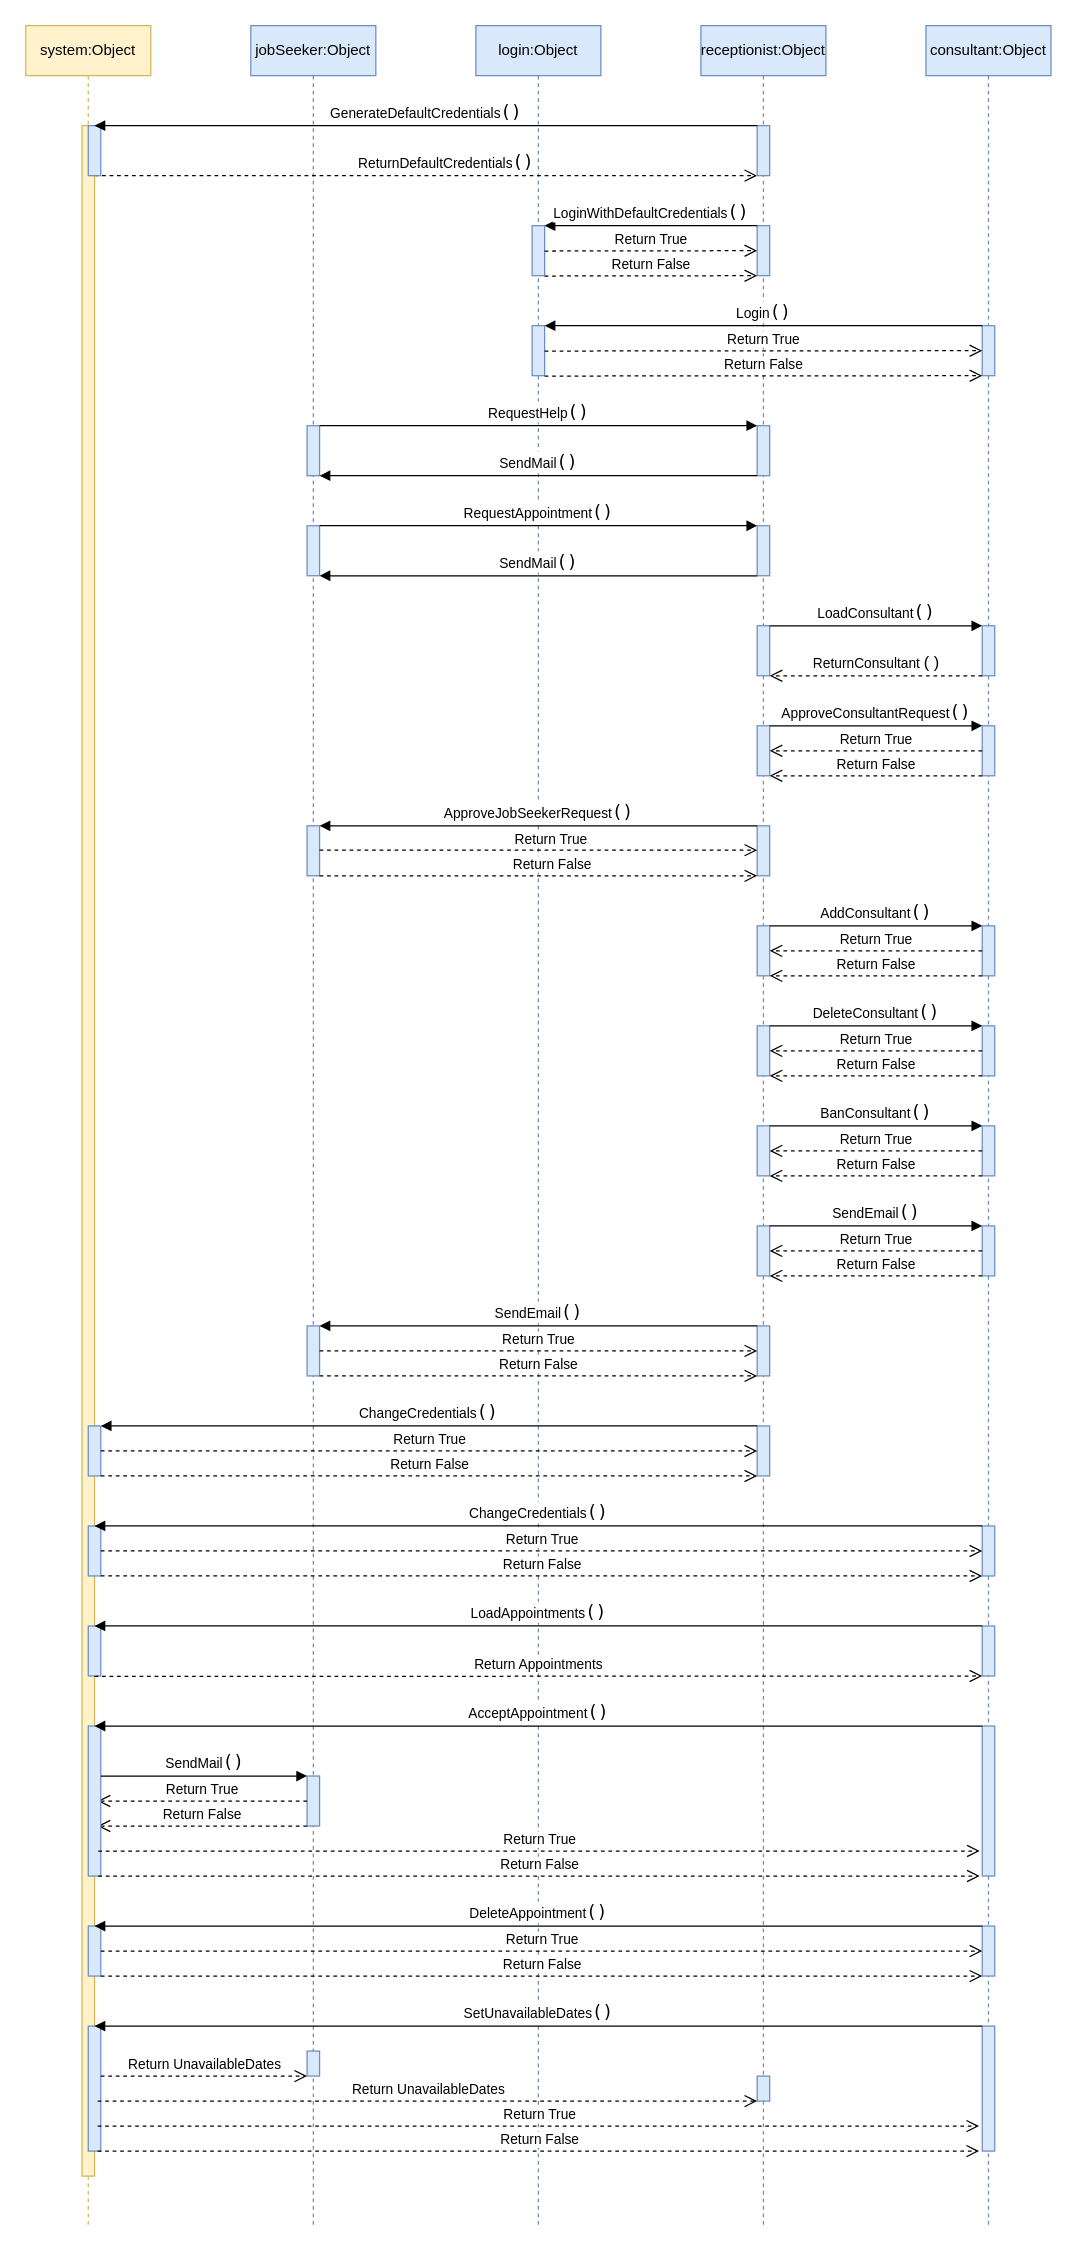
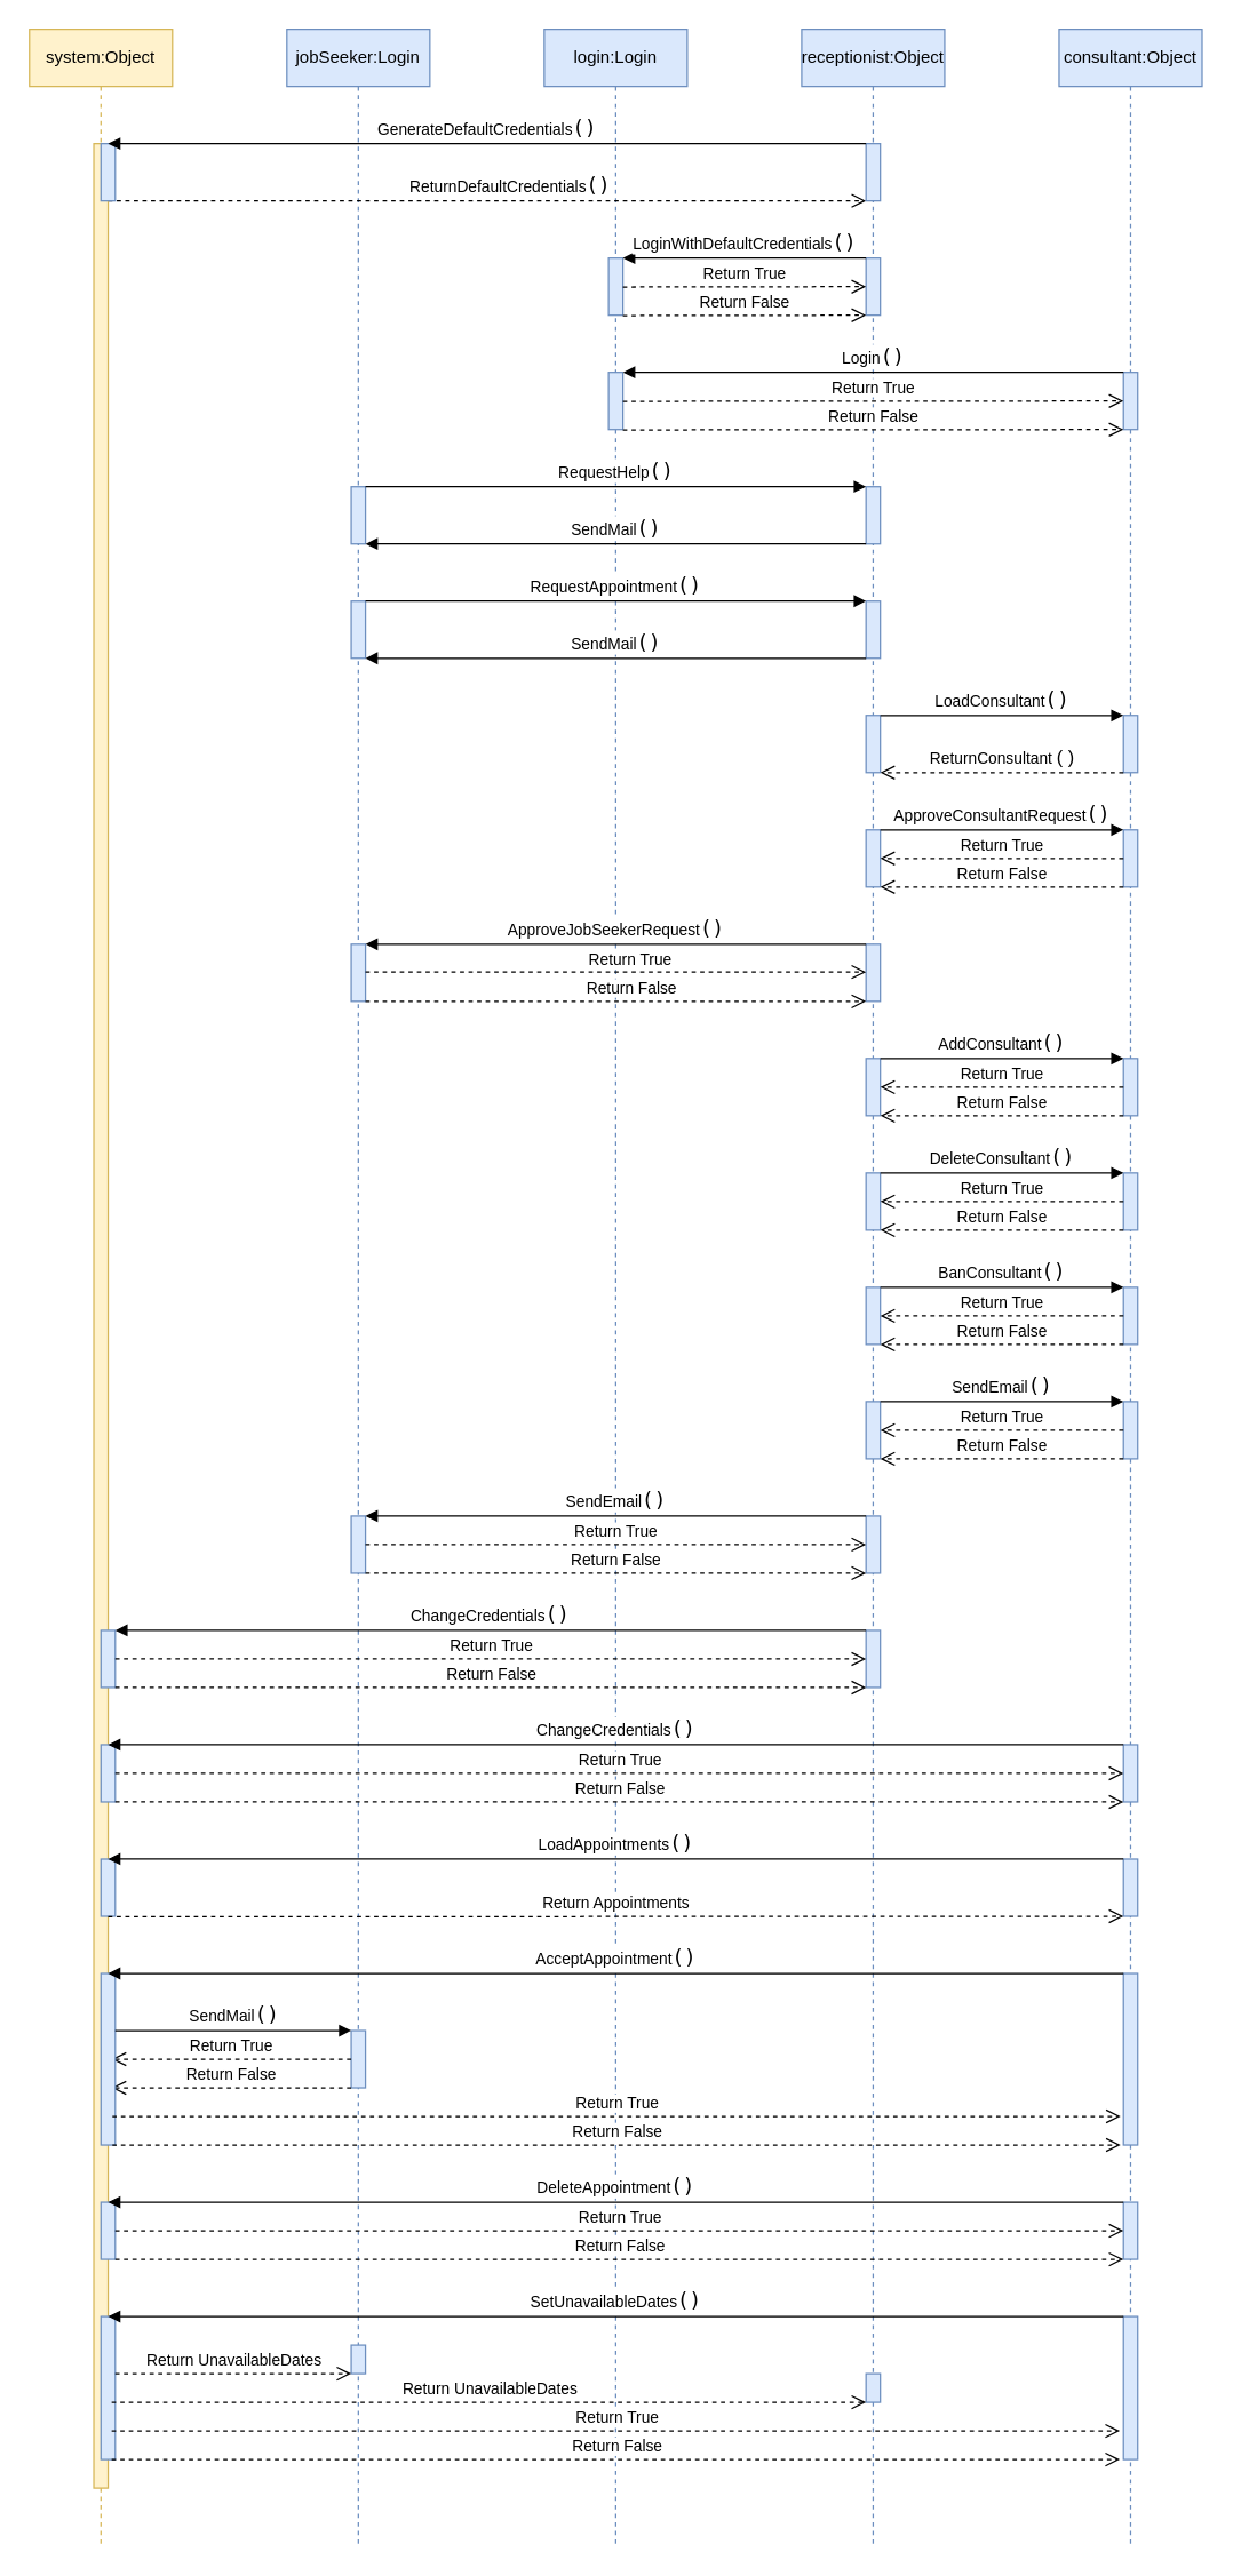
- <mxCell id="2" value="jobSeeker:Object" style="shape=umlLifeline;perimeter=lifelinePerimeter;whiteSpace=wrap;html=1;container=0;dropTarget=0;collapsible=0;recursiveResize=0;outlineConnect=0;portConstraint=eastwest;newEdgeStyle={&quot;edgeStyle&quot;:&quot;elbowEdgeStyle&quot;,&quot;elbow&quot;:&quot;vertical&quot;,&quot;curved&quot;:0,&quot;rounded&quot;:0};fillColor=#dae8fc;strokeColor=#6c8ebf;" parent="1" vertex="1"><mxGeometry x="200" y="20" width="100" height="1760" as="geometry" /></mxCell>
+ <mxCell id="2" value="jobSeeker:Login" style="shape=umlLifeline;perimeter=lifelinePerimeter;whiteSpace=wrap;html=1;container=0;dropTarget=0;collapsible=0;recursiveResize=0;outlineConnect=0;portConstraint=eastwest;newEdgeStyle={&quot;edgeStyle&quot;:&quot;elbowEdgeStyle&quot;,&quot;elbow&quot;:&quot;vertical&quot;,&quot;curved&quot;:0,&quot;rounded&quot;:0};fillColor=#dae8fc;strokeColor=#6c8ebf;" parent="1" vertex="1"><mxGeometry x="200" y="20" width="100" height="1760" as="geometry" /></mxCell>
- <mxCell id="10" value="login:Object" style="shape=umlLifeline;perimeter=lifelinePerimeter;whiteSpace=wrap;html=1;container=0;dropTarget=0;collapsible=0;recursiveResize=0;outlineConnect=0;portConstraint=eastwest;newEdgeStyle={&quot;edgeStyle&quot;:&quot;elbowEdgeStyle&quot;,&quot;elbow&quot;:&quot;vertical&quot;,&quot;curved&quot;:0,&quot;rounded&quot;:0};fillColor=#dae8fc;strokeColor=#6c8ebf;" parent="1" vertex="1"><mxGeometry x="380" y="20" width="100" height="1760" as="geometry" /></mxCell>
+ <mxCell id="10" value="login:Login" style="shape=umlLifeline;perimeter=lifelinePerimeter;whiteSpace=wrap;html=1;container=0;dropTarget=0;collapsible=0;recursiveResize=0;outlineConnect=0;portConstraint=eastwest;newEdgeStyle={&quot;edgeStyle&quot;:&quot;elbowEdgeStyle&quot;,&quot;elbow&quot;:&quot;vertical&quot;,&quot;curved&quot;:0,&quot;rounded&quot;:0};fillColor=#dae8fc;strokeColor=#6c8ebf;" parent="1" vertex="1"><mxGeometry x="380" y="20" width="100" height="1760" as="geometry" /></mxCell>
